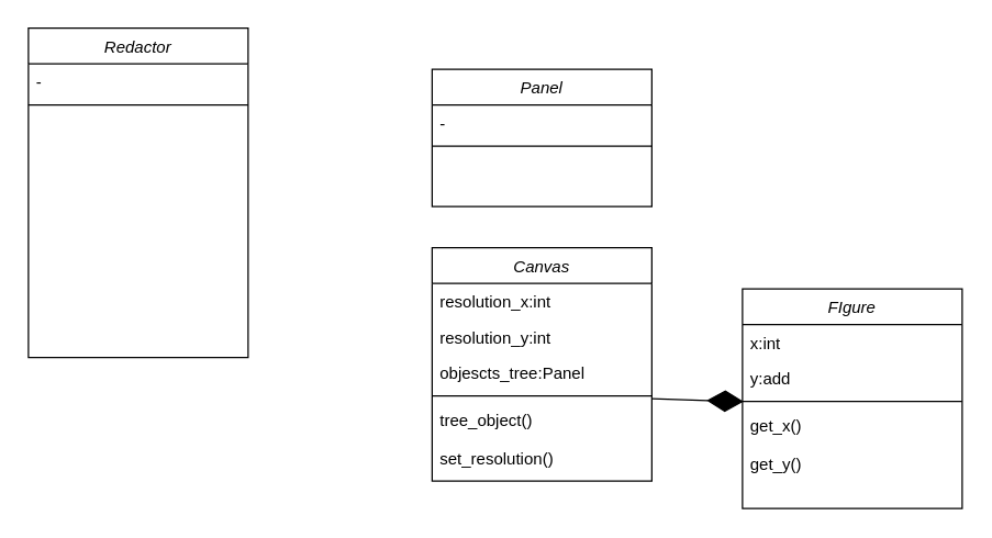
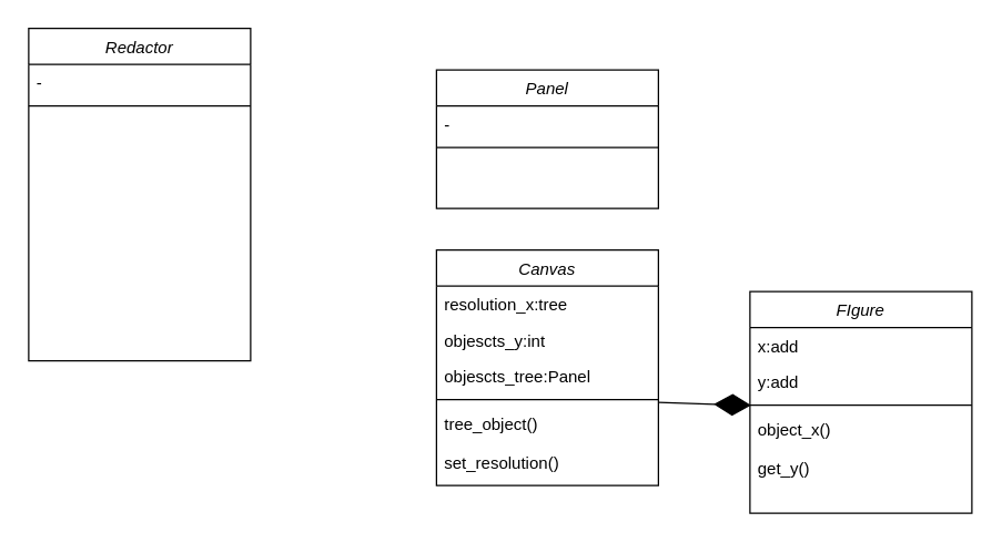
- <mxCell id="3" value="resolution_x:int" style="text;align=left;verticalAlign=top;spacingLeft=4;spacingRight=4;overflow=hidden;rotatable=0;points=[[0,0.5],[1,0.5]];portConstraint=eastwest;" parent="2" vertex="1"><mxGeometry y="26" width="160" height="26" as="geometry" /></mxCell>
+ <mxCell id="3" value="resolution_x:tree" style="text;align=left;verticalAlign=top;spacingLeft=4;spacingRight=4;overflow=hidden;rotatable=0;points=[[0,0.5],[1,0.5]];portConstraint=eastwest;" parent="2" vertex="1"><mxGeometry y="26" width="160" height="26" as="geometry" /></mxCell>
- <mxCell id="4" value="resolution_y:int" style="text;align=left;verticalAlign=top;spacingLeft=4;spacingRight=4;overflow=hidden;rotatable=0;points=[[0,0.5],[1,0.5]];portConstraint=eastwest;rounded=0;shadow=0;html=0;" parent="2" vertex="1"><mxGeometry y="52" width="160" height="26" as="geometry" /></mxCell>
+ <mxCell id="4" value="objescts_y:int" style="text;align=left;verticalAlign=top;spacingLeft=4;spacingRight=4;overflow=hidden;rotatable=0;points=[[0,0.5],[1,0.5]];portConstraint=eastwest;rounded=0;shadow=0;html=0;" parent="2" vertex="1"><mxGeometry y="52" width="160" height="26" as="geometry" /></mxCell>
- <mxCell id="10" value="x:int" style="text;align=left;verticalAlign=top;spacingLeft=4;spacingRight=4;overflow=hidden;rotatable=0;points=[[0,0.5],[1,0.5]];portConstraint=eastwest;" vertex="1" parent="9"><mxGeometry y="26" width="160" height="26" as="geometry" /></mxCell>
+ <mxCell id="10" value="x:add" style="text;align=left;verticalAlign=top;spacingLeft=4;spacingRight=4;overflow=hidden;rotatable=0;points=[[0,0.5],[1,0.5]];portConstraint=eastwest;" vertex="1" parent="9"><mxGeometry y="26" width="160" height="26" as="geometry" /></mxCell>
- <mxCell id="13" value="get_x()&#10;" style="text;align=left;verticalAlign=top;spacingLeft=4;spacingRight=4;overflow=hidden;rotatable=0;points=[[0,0.5],[1,0.5]];portConstraint=eastwest;" vertex="1" parent="9"><mxGeometry y="86" width="160" height="28" as="geometry" /></mxCell>
+ <mxCell id="13" value="object_x()&#10;" style="text;align=left;verticalAlign=top;spacingLeft=4;spacingRight=4;overflow=hidden;rotatable=0;points=[[0,0.5],[1,0.5]];portConstraint=eastwest;" vertex="1" parent="9"><mxGeometry y="86" width="160" height="28" as="geometry" /></mxCell>
